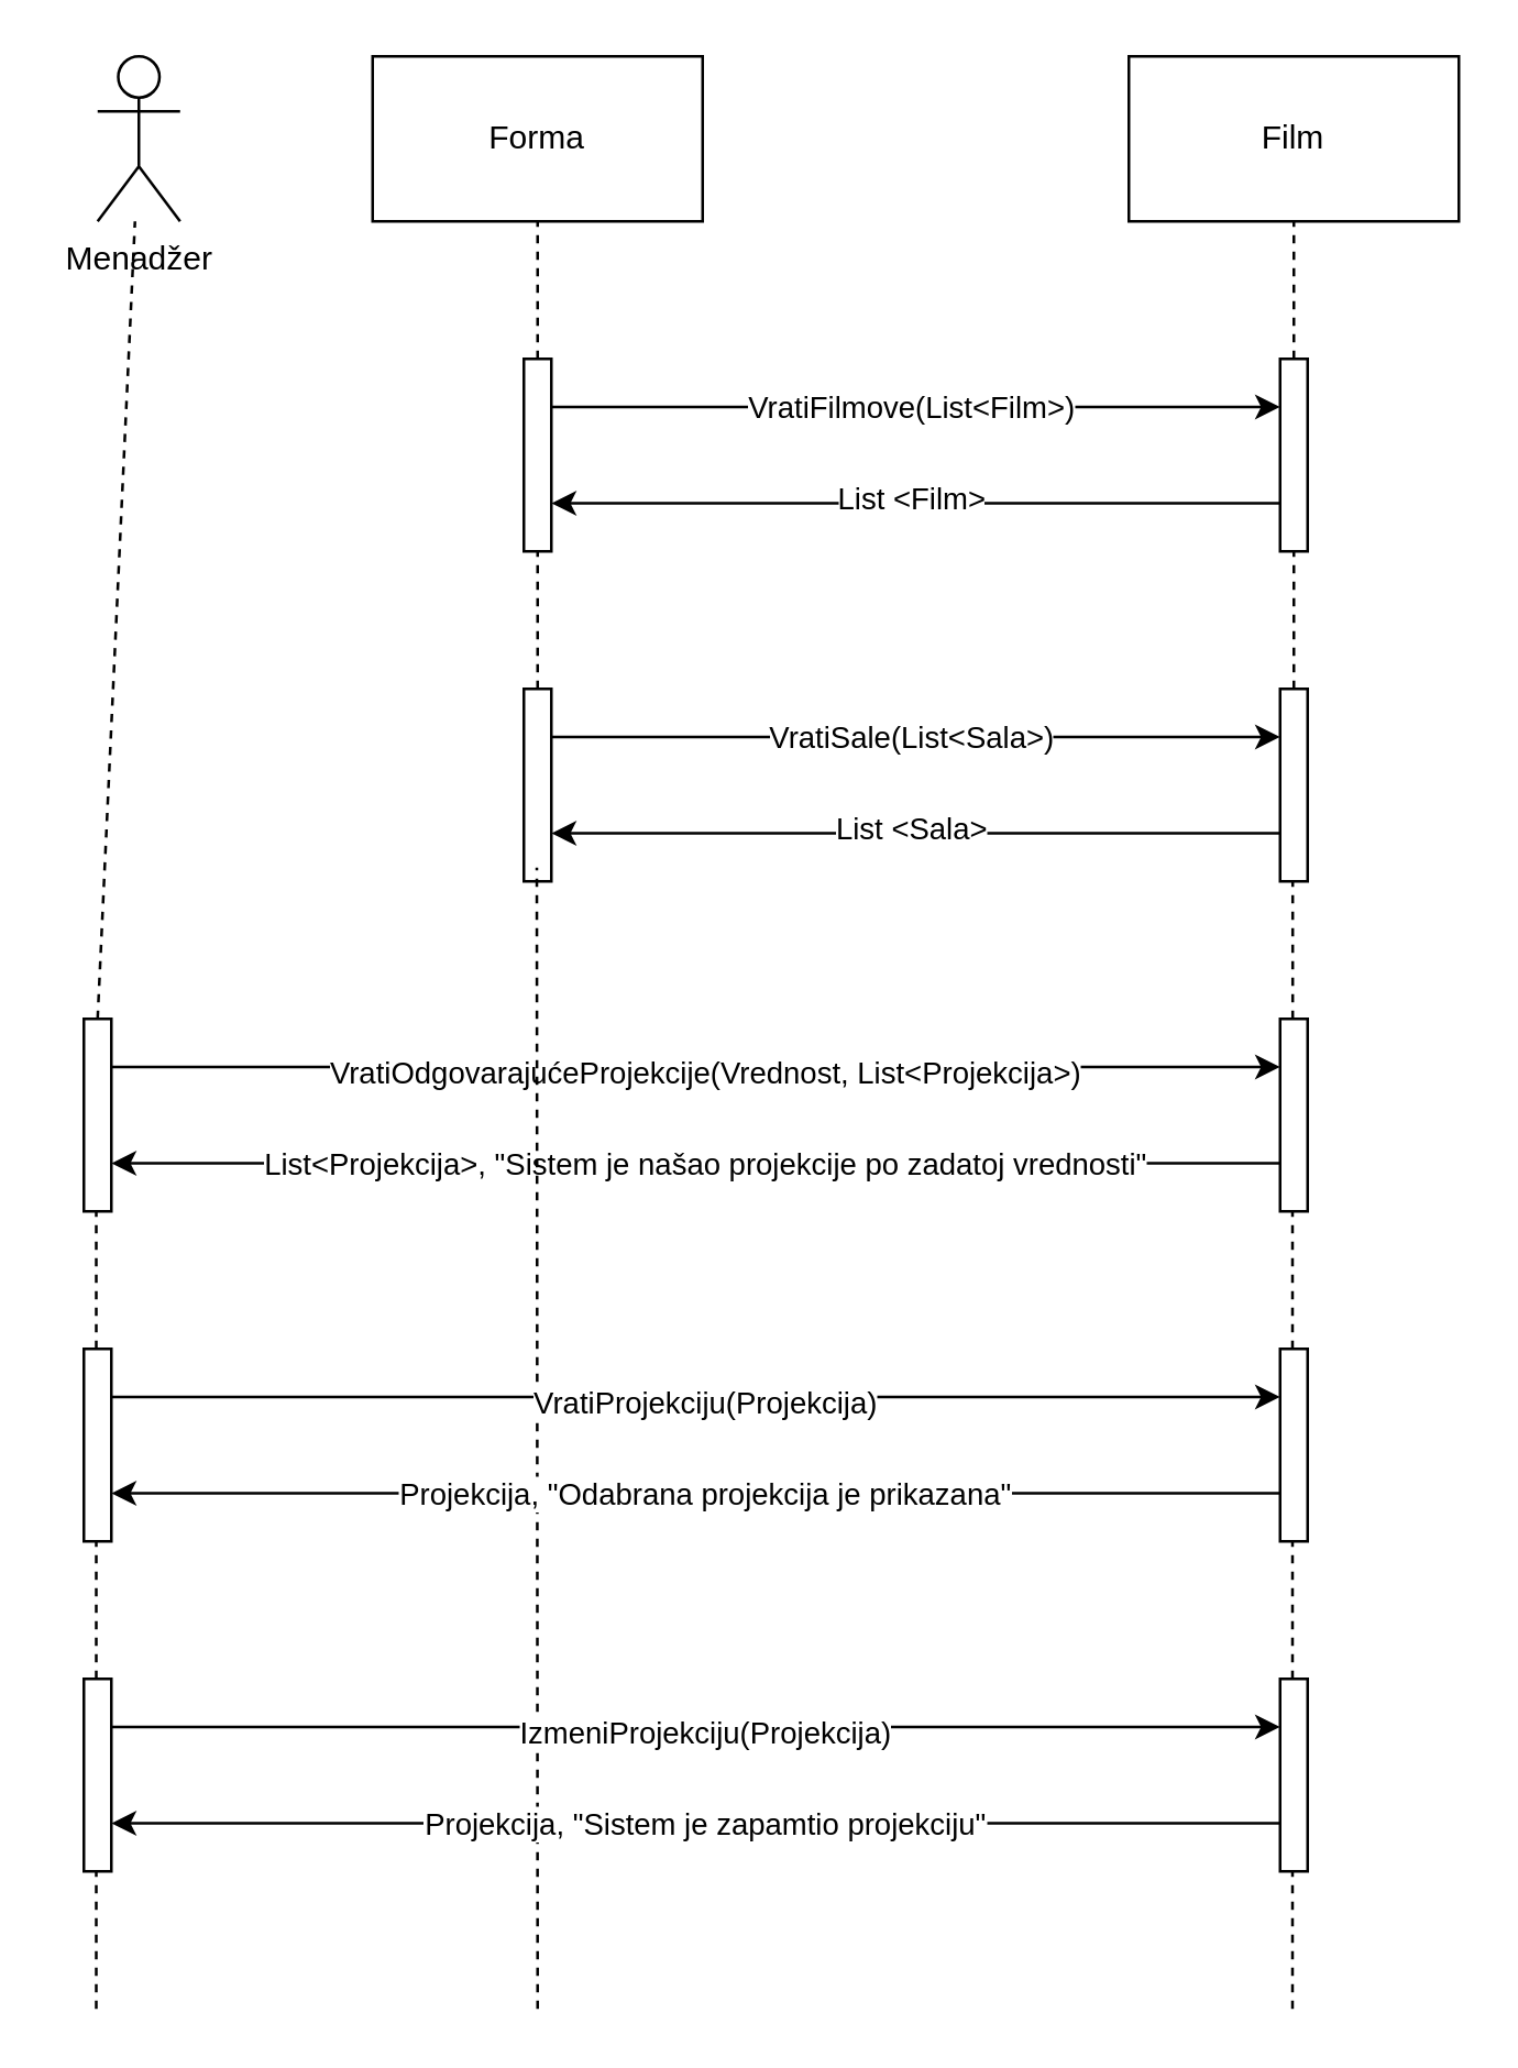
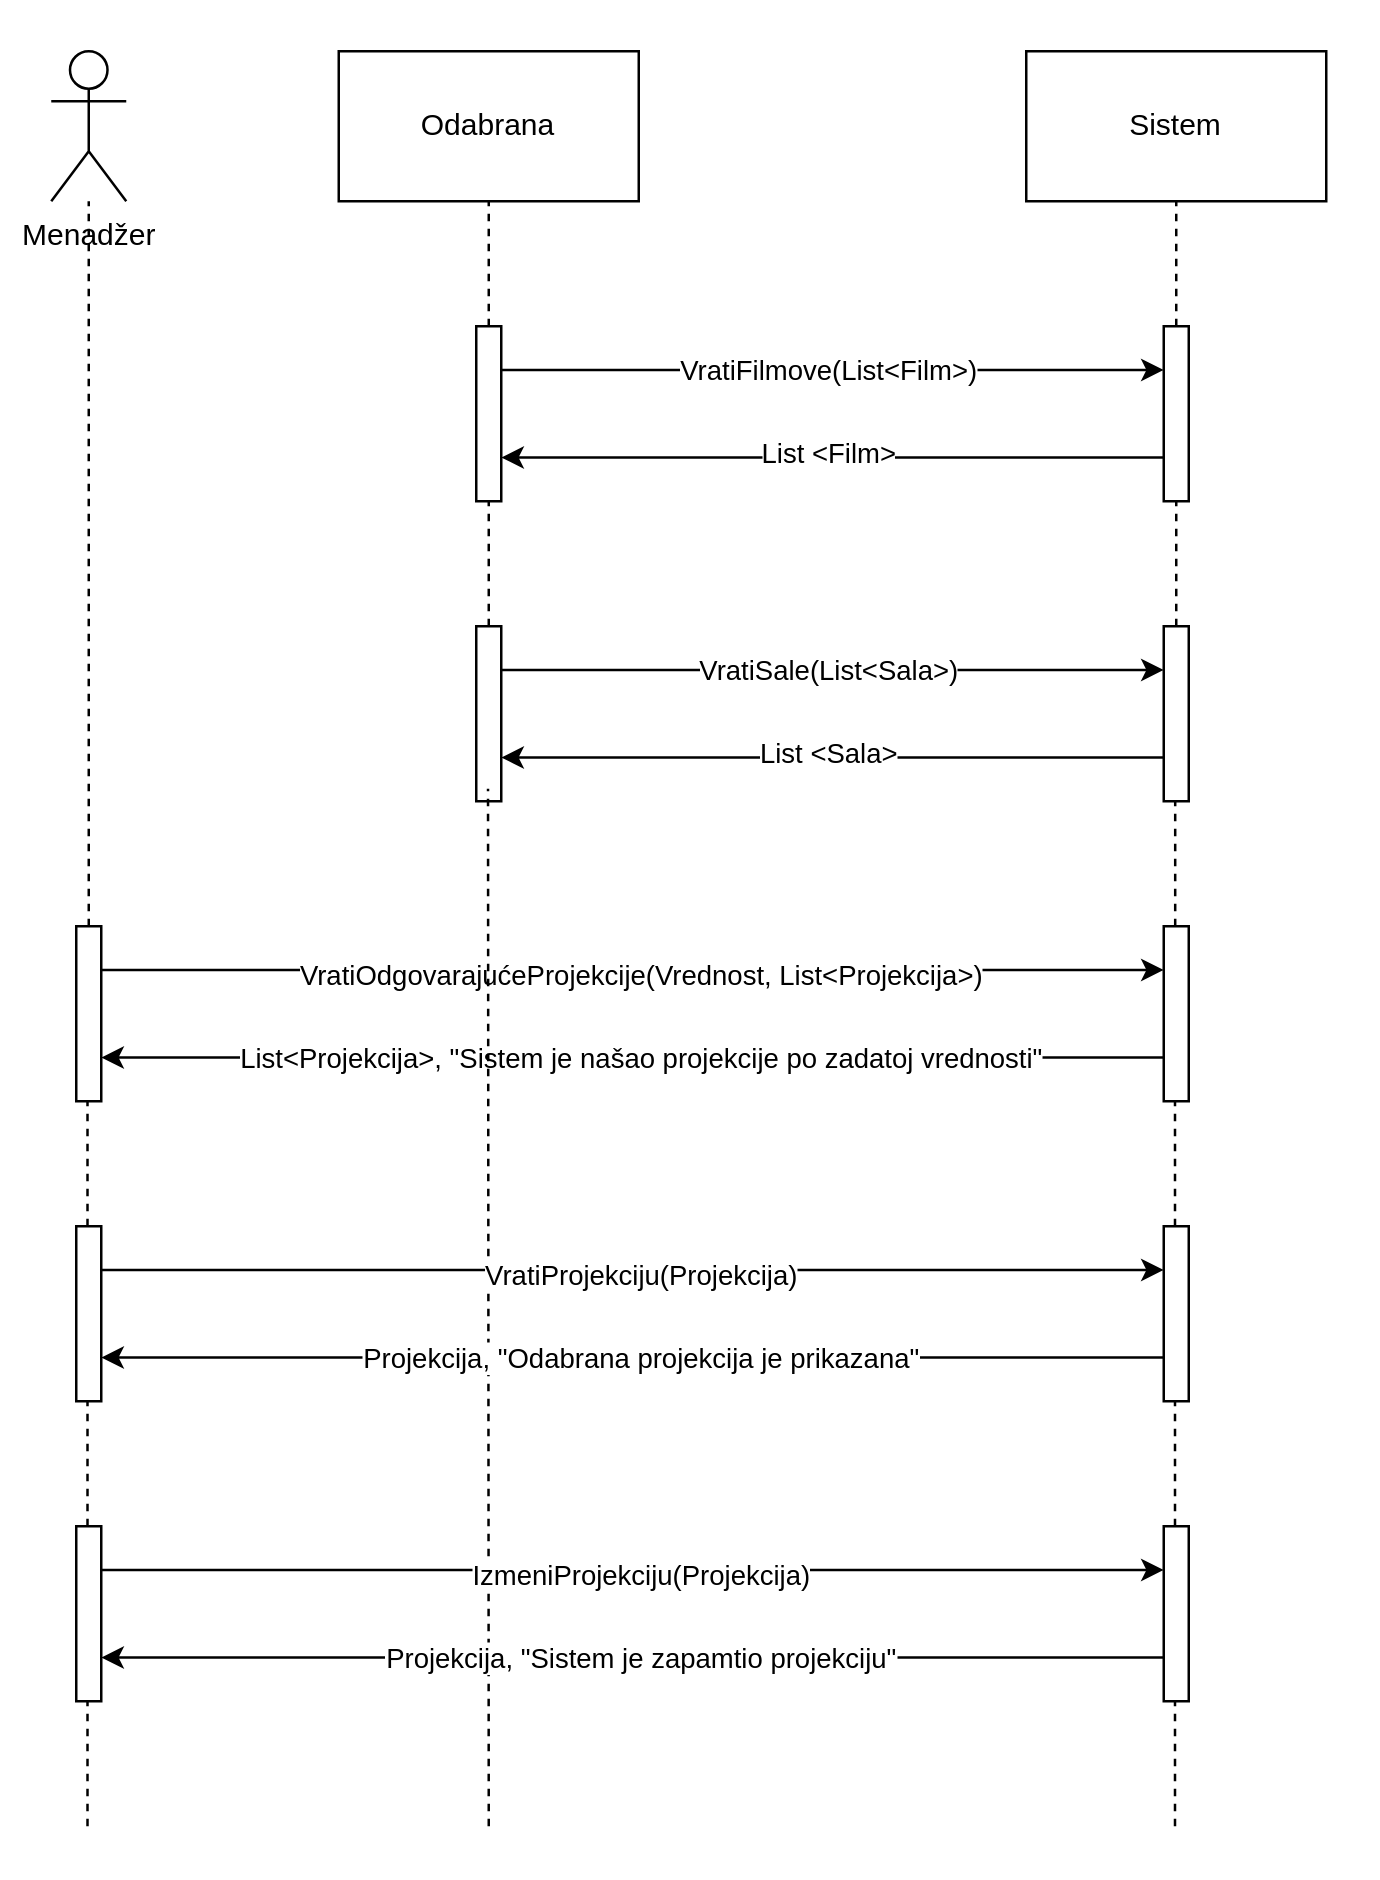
- <mxCell id="12" value="Menadžer" style="shape=umlActor;verticalLabelPosition=bottom;verticalAlign=top;html=1;outlineConnect=0;" parent="1" vertex="1"><mxGeometry x="35" y="20" width="30" height="60" as="geometry" /></mxCell>
+ <mxCell id="12" value="Menadžer" style="shape=umlActor;verticalLabelPosition=bottom;verticalAlign=top;html=1;outlineConnect=0;" parent="1" vertex="1"><mxGeometry x="20" y="20" width="30" height="60" as="geometry" /></mxCell>
- <mxCell id="11" value="Forma" style="rounded=0;whiteSpace=wrap;html=1;" parent="1" vertex="1"><mxGeometry x="135" y="20" width="120" height="60" as="geometry" /></mxCell>
+ <mxCell id="11" value="Odabrana" style="rounded=0;whiteSpace=wrap;html=1;" parent="1" vertex="1"><mxGeometry x="135" y="20" width="120" height="60" as="geometry" /></mxCell>
- <mxCell id="2" value="Film" style="rounded=0;whiteSpace=wrap;html=1;" parent="1" vertex="1"><mxGeometry x="410" y="20" width="120" height="60" as="geometry" /></mxCell>
+ <mxCell id="2" value="Sistem" style="rounded=0;whiteSpace=wrap;html=1;" parent="1" vertex="1"><mxGeometry x="410" y="20" width="120" height="60" as="geometry" /></mxCell>
